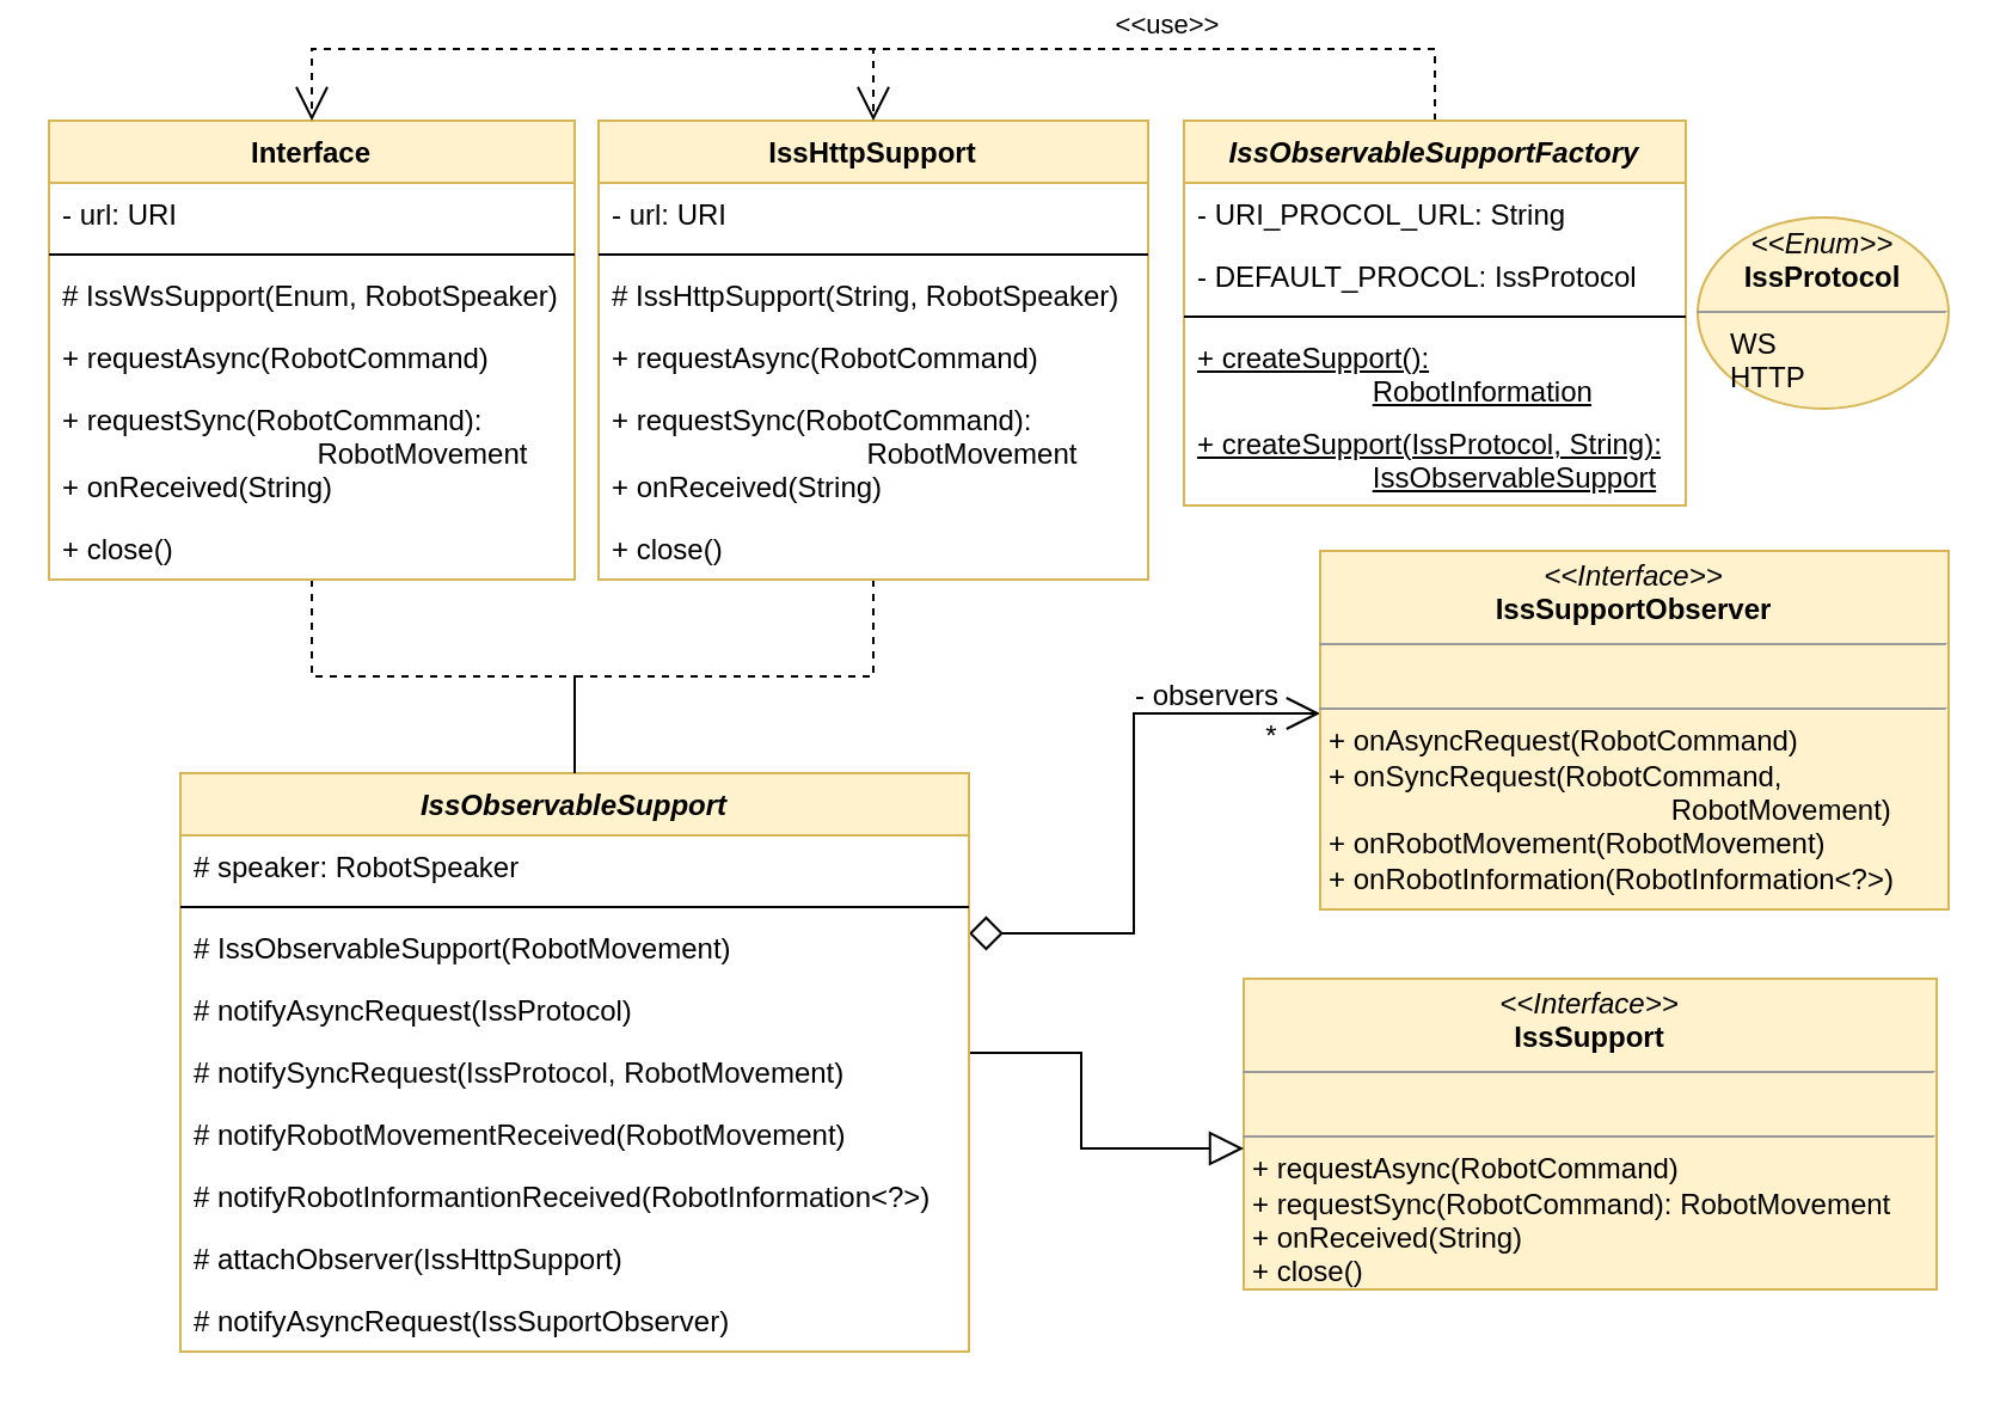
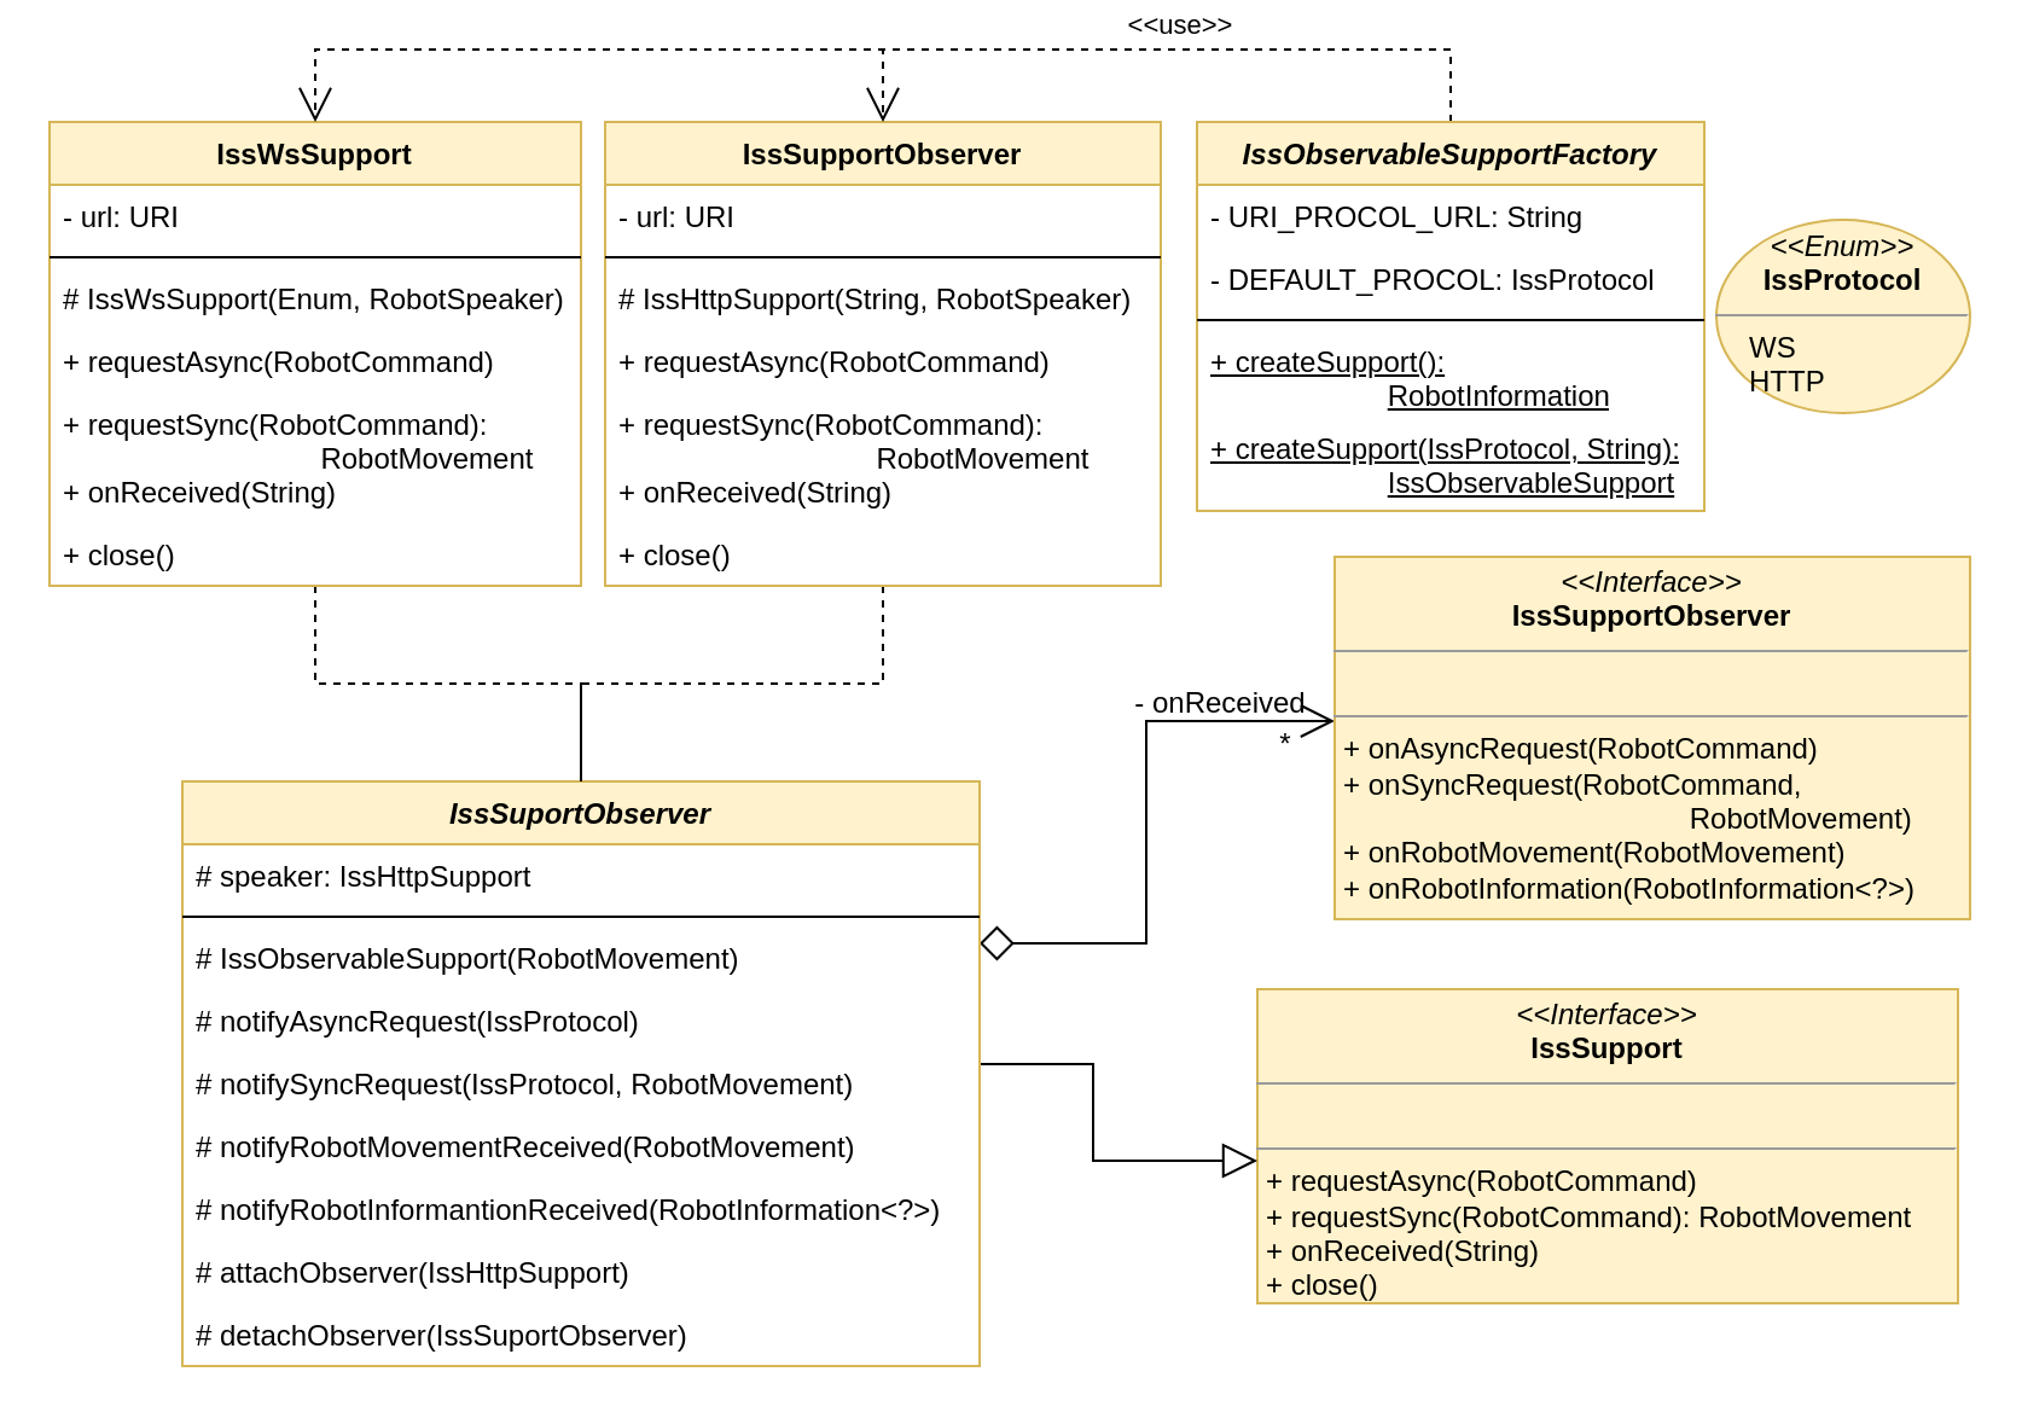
- <mxCell id="16" value="Interface" style="swimlane;fontStyle=1;align=center;verticalAlign=top;childLayout=stackLayout;horizontal=1;startSize=26;horizontalStack=0;resizeParent=1;resizeParentMax=0;resizeLast=0;collapsible=1;marginBottom=0;fillColor=#fff2cc;strokeColor=#d6b656;" parent="1" vertex="1"><mxGeometry x="20" y="50" width="220" height="192" as="geometry" /></mxCell>
+ <mxCell id="16" value="IssWsSupport" style="swimlane;fontStyle=1;align=center;verticalAlign=top;childLayout=stackLayout;horizontal=1;startSize=26;horizontalStack=0;resizeParent=1;resizeParentMax=0;resizeLast=0;collapsible=1;marginBottom=0;fillColor=#fff2cc;strokeColor=#d6b656;" parent="1" vertex="1"><mxGeometry x="20" y="50" width="220" height="192" as="geometry" /></mxCell>
- <mxCell id="25" value="IssHttpSupport" style="swimlane;fontStyle=1;align=center;verticalAlign=top;childLayout=stackLayout;horizontal=1;startSize=26;horizontalStack=0;resizeParent=1;resizeParentMax=0;resizeLast=0;collapsible=1;marginBottom=0;fillColor=#fff2cc;strokeColor=#d6b656;" parent="1" vertex="1"><mxGeometry x="250" y="50" width="230" height="192" as="geometry" /></mxCell>
+ <mxCell id="25" value="IssSupportObserver" style="swimlane;fontStyle=1;align=center;verticalAlign=top;childLayout=stackLayout;horizontal=1;startSize=26;horizontalStack=0;resizeParent=1;resizeParentMax=0;resizeLast=0;collapsible=1;marginBottom=0;fillColor=#fff2cc;strokeColor=#d6b656;" parent="1" vertex="1"><mxGeometry x="250" y="50" width="230" height="192" as="geometry" /></mxCell>
- <mxCell id="34" value="- observers" style="text;html=1;strokeColor=none;fillColor=none;align=center;verticalAlign=middle;whiteSpace=wrap;rounded=0;" parent="1" vertex="1"><mxGeometry x="445" y="280.5" width="120" height="20" as="geometry" /></mxCell>
+ <mxCell id="34" value="- onReceived" style="text;html=1;strokeColor=none;fillColor=none;align=center;verticalAlign=middle;whiteSpace=wrap;rounded=0;" parent="1" vertex="1"><mxGeometry x="445" y="280.5" width="120" height="20" as="geometry" /></mxCell>
- <mxCell id="5" value="IssObservableSupport" style="swimlane;fontStyle=3;align=center;verticalAlign=top;childLayout=stackLayout;horizontal=1;startSize=26;horizontalStack=0;resizeParent=1;resizeParentMax=0;resizeLast=0;collapsible=1;marginBottom=0;fillColor=#fff2cc;strokeColor=#d6b656;" parent="1" vertex="1"><mxGeometry x="75" y="323" width="330" height="242" as="geometry" /></mxCell>
+ <mxCell id="5" value="IssSuportObserver" style="swimlane;fontStyle=3;align=center;verticalAlign=top;childLayout=stackLayout;horizontal=1;startSize=26;horizontalStack=0;resizeParent=1;resizeParentMax=0;resizeLast=0;collapsible=1;marginBottom=0;fillColor=#fff2cc;strokeColor=#d6b656;" parent="1" vertex="1"><mxGeometry x="75" y="323" width="330" height="242" as="geometry" /></mxCell>
- <mxCell id="6" value="# speaker: RobotSpeaker" style="text;strokeColor=none;fillColor=none;align=left;verticalAlign=top;spacingLeft=4;spacingRight=4;overflow=hidden;rotatable=0;points=[[0,0.5],[1,0.5]];portConstraint=eastwest;" parent="5" vertex="1"><mxGeometry y="26" width="330" height="26" as="geometry" /></mxCell>
+ <mxCell id="6" value="# speaker: IssHttpSupport" style="text;strokeColor=none;fillColor=none;align=left;verticalAlign=top;spacingLeft=4;spacingRight=4;overflow=hidden;rotatable=0;points=[[0,0.5],[1,0.5]];portConstraint=eastwest;" parent="5" vertex="1"><mxGeometry y="26" width="330" height="26" as="geometry" /></mxCell>
- <mxCell id="14" value="# notifyAsyncRequest(IssSuportObserver)" style="text;strokeColor=none;fillColor=none;align=left;verticalAlign=top;spacingLeft=4;spacingRight=4;overflow=hidden;rotatable=0;points=[[0,0.5],[1,0.5]];portConstraint=eastwest;" parent="5" vertex="1"><mxGeometry y="216" width="330" height="26" as="geometry" /></mxCell>
+ <mxCell id="14" value="# detachObserver(IssSuportObserver)" style="text;strokeColor=none;fillColor=none;align=left;verticalAlign=top;spacingLeft=4;spacingRight=4;overflow=hidden;rotatable=0;points=[[0,0.5],[1,0.5]];portConstraint=eastwest;" parent="5" vertex="1"><mxGeometry y="216" width="330" height="26" as="geometry" /></mxCell>
